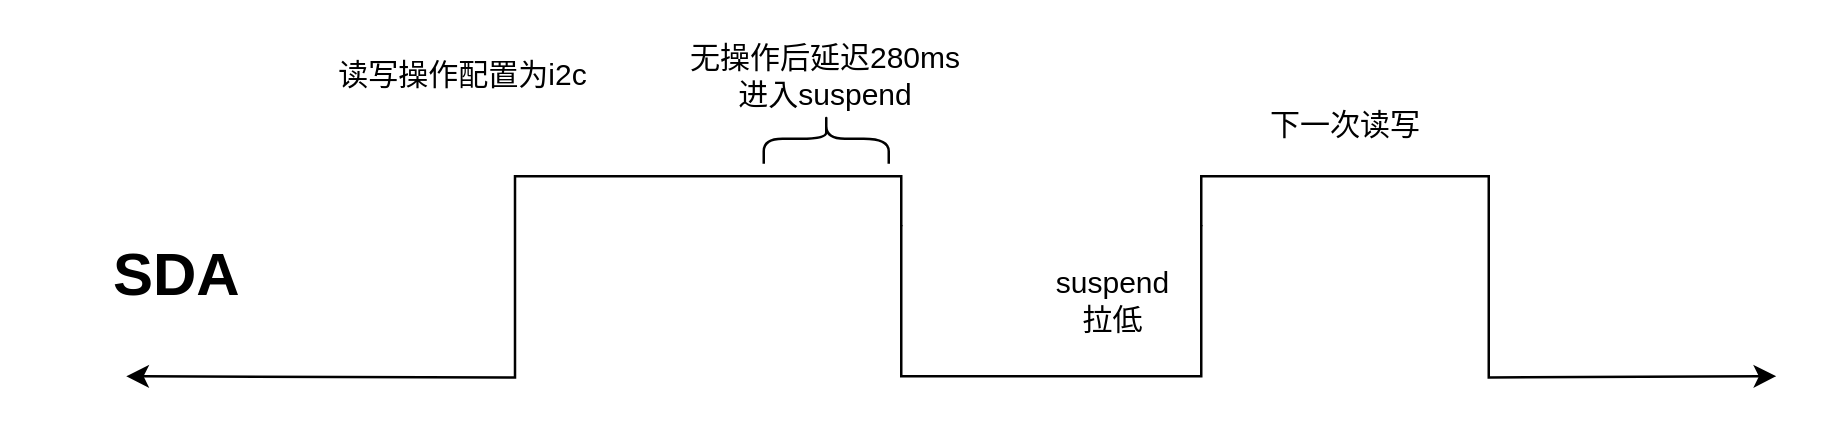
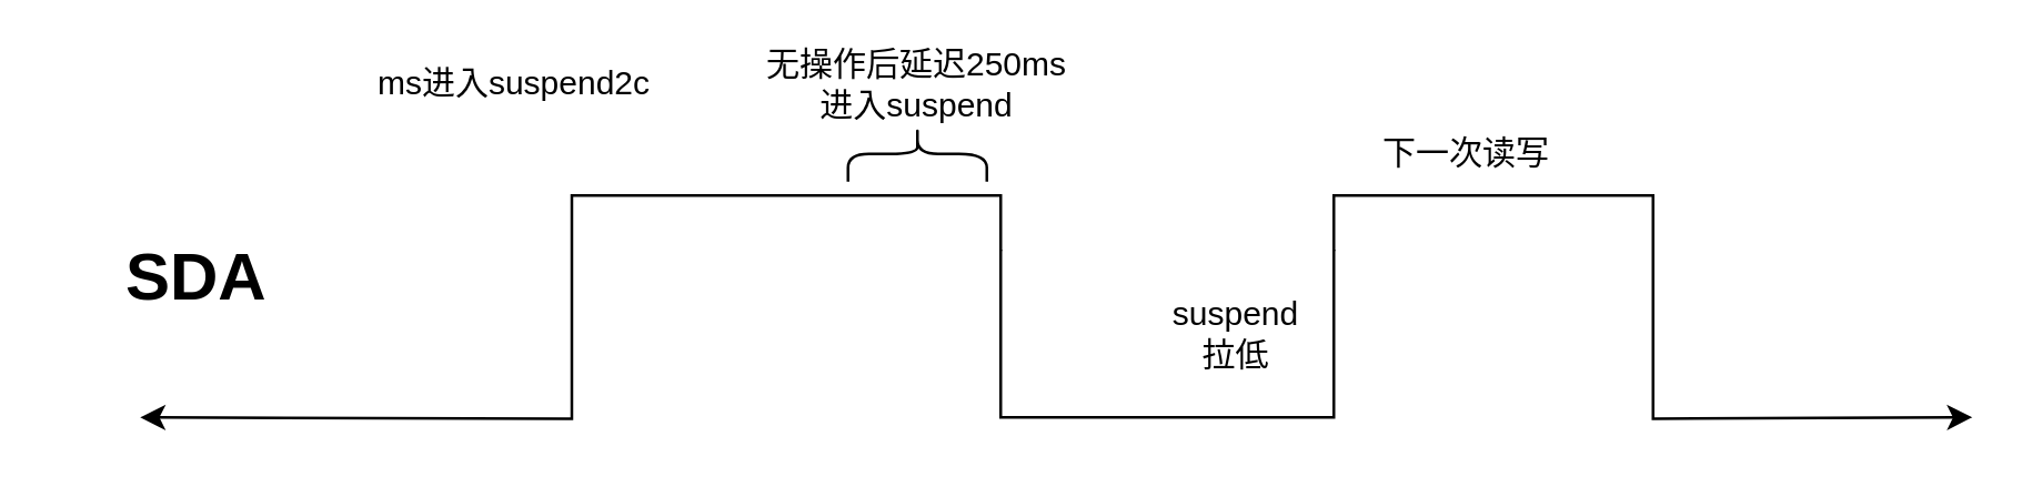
- <mxCell id="5" value="读写操作配置为i2c" style="text;html=1;strokeColor=none;fillColor=none;align=center;verticalAlign=middle;whiteSpace=wrap;rounded=0;" vertex="1" parent="1"><mxGeometry x="130" y="20" width="110" height="20" as="geometry" /></mxCell>
+ <mxCell id="5" value="ms进入suspend2c" style="text;html=1;strokeColor=none;fillColor=none;align=center;verticalAlign=middle;whiteSpace=wrap;rounded=0;" vertex="1" parent="1"><mxGeometry x="130" y="20" width="110" height="20" as="geometry" /></mxCell>
- <mxCell id="8" value="无操作后延迟280ms进入suspend" style="text;html=1;strokeColor=none;fillColor=none;align=center;verticalAlign=middle;whiteSpace=wrap;rounded=0;" vertex="1" parent="1"><mxGeometry x="270" y="20" width="120" height="20" as="geometry" /></mxCell>
+ <mxCell id="8" value="无操作后延迟250ms进入suspend" style="text;html=1;strokeColor=none;fillColor=none;align=center;verticalAlign=middle;whiteSpace=wrap;rounded=0;" vertex="1" parent="1"><mxGeometry x="270" y="20" width="120" height="20" as="geometry" /></mxCell>
- <mxCell id="10" value="下一次读写" style="text;html=1;strokeColor=none;fillColor=none;align=center;verticalAlign=middle;whiteSpace=wrap;rounded=0;" vertex="1" parent="1"><mxGeometry x="500" y="40" width="76" height="20" as="geometry" /></mxCell>
+ <mxCell id="10" value="下一次读写" style="text;html=1;strokeColor=none;fillColor=none;align=center;verticalAlign=middle;whiteSpace=wrap;rounded=0;" vertex="1" parent="1"><mxGeometry x="490" y="45" width="76" height="20" as="geometry" /></mxCell>
- <mxCell id="6" value="SDA" style="text;strokeColor=none;fillColor=none;html=1;fontSize=24;fontStyle=1;verticalAlign=middle;align=center;" vertex="1" parent="1"><mxGeometry x="20" y="90" width="100" height="40" as="geometry" /></mxCell>
+ <mxCell id="6" value="SDA" style="text;strokeColor=none;fillColor=none;html=1;fontSize=24;fontStyle=1;verticalAlign=middle;align=center;" vertex="1" parent="1"><mxGeometry x="20" y="80" width="100" height="40" as="geometry" /></mxCell>
